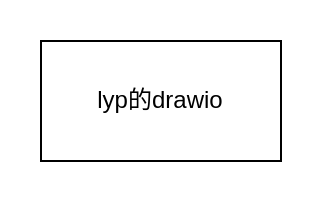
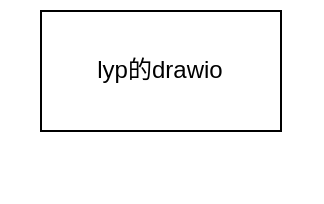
- <mxCell id="2" value="lyp的drawio" style="rounded=0;whiteSpace=wrap;html=1;" vertex="1" parent="1"><mxGeometry x="20" y="20" width="120" height="60" as="geometry" /></mxCell>
+ <mxCell id="2" value="lyp的drawio" style="rounded=0;whiteSpace=wrap;html=1;" vertex="1" parent="1"><mxGeometry x="20" y="5" width="120" height="60" as="geometry" /></mxCell>
